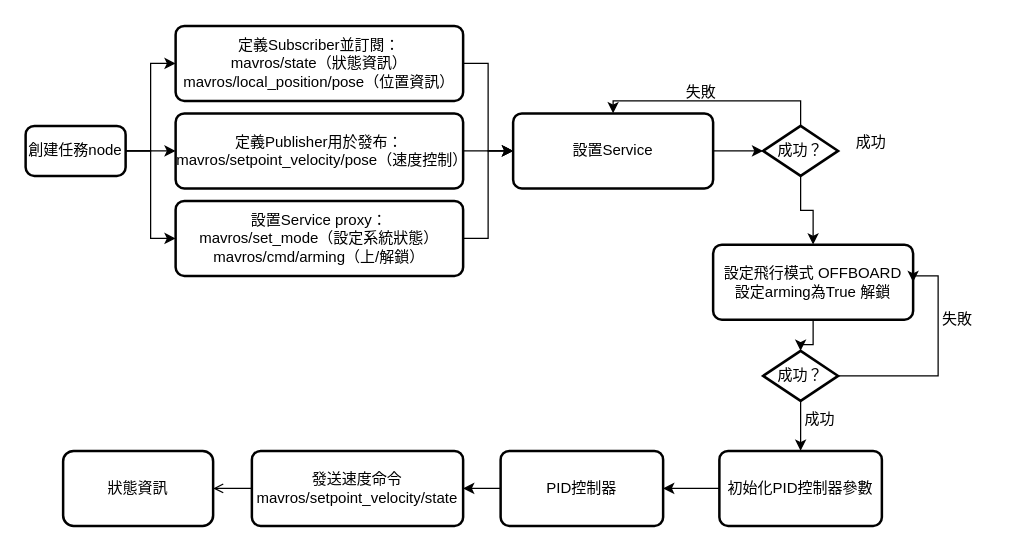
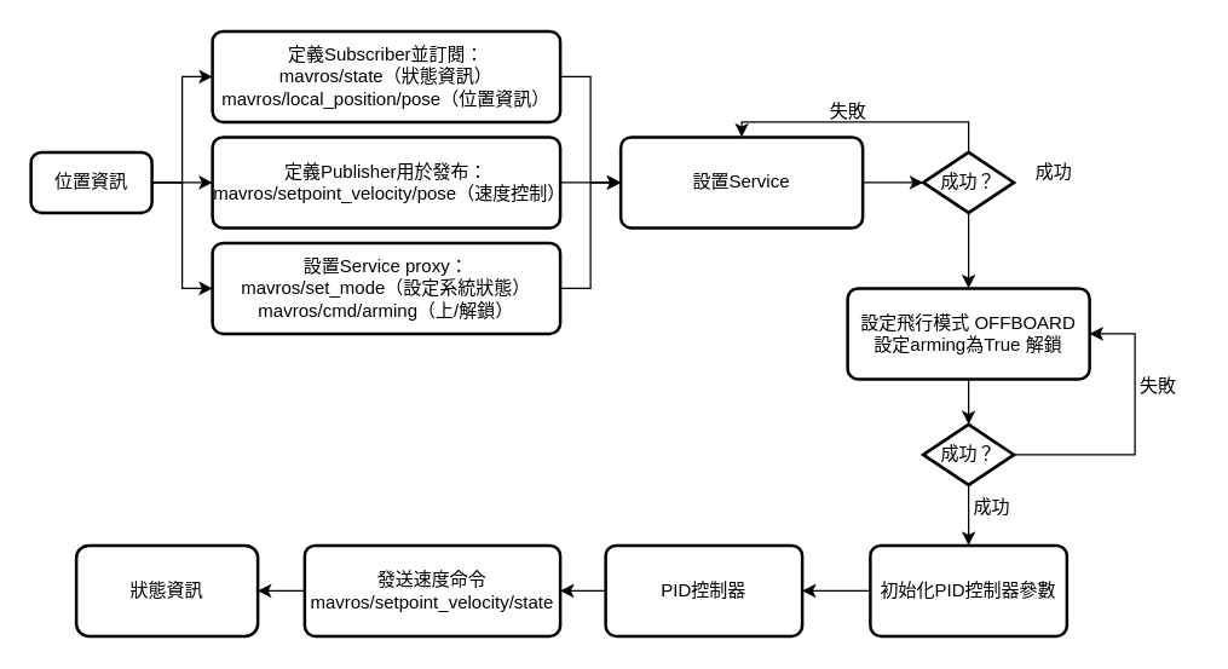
- <mxCell id="5" value="創建任務node" style="rounded=1;whiteSpace=wrap;html=1;absoluteArcSize=1;arcSize=14;strokeWidth=2;" vertex="1" parent="1"><mxGeometry x="20" y="100" width="80" height="40" as="geometry" /></mxCell>
+ <mxCell id="5" value="位置資訊" style="rounded=1;whiteSpace=wrap;html=1;absoluteArcSize=1;arcSize=14;strokeWidth=2;" vertex="1" parent="1"><mxGeometry x="20" y="100" width="80" height="40" as="geometry" /></mxCell>
- <mxCell id="15" value="設定飛行模式 OFFBOARD&lt;div&gt;設定arming為True 解鎖&lt;/div&gt;" style="rounded=1;whiteSpace=wrap;html=1;absoluteArcSize=1;arcSize=14;strokeWidth=2;" vertex="1" parent="1"><mxGeometry x="570" y="195" width="160" height="60" as="geometry" /></mxCell>
+ <mxCell id="15" value="設定飛行模式 OFFBOARD&lt;div&gt;設定arming為True 解鎖&lt;/div&gt;" style="rounded=1;whiteSpace=wrap;html=1;absoluteArcSize=1;arcSize=14;strokeWidth=2;" vertex="1" parent="1"><mxGeometry x="560" y="190" width="160" height="60" as="geometry" /></mxCell>
- <mxCell id="29" value="" style="edgeStyle=orthogonalEdgeStyle;rounded=0;orthogonalLoop=1;jettySize=auto;html=1;endArrow=open;" edge="1" parent="1" source="30" target="31"><mxGeometry relative="1" as="geometry" /></mxCell>
+ <mxCell id="29" value="" style="edgeStyle=orthogonalEdgeStyle;rounded=0;orthogonalLoop=1;jettySize=auto;html=1;" edge="1" parent="1" source="30" target="31"><mxGeometry relative="1" as="geometry" /></mxCell>
